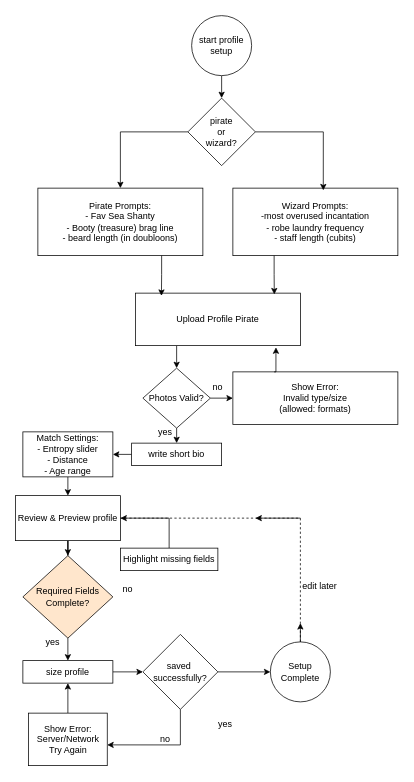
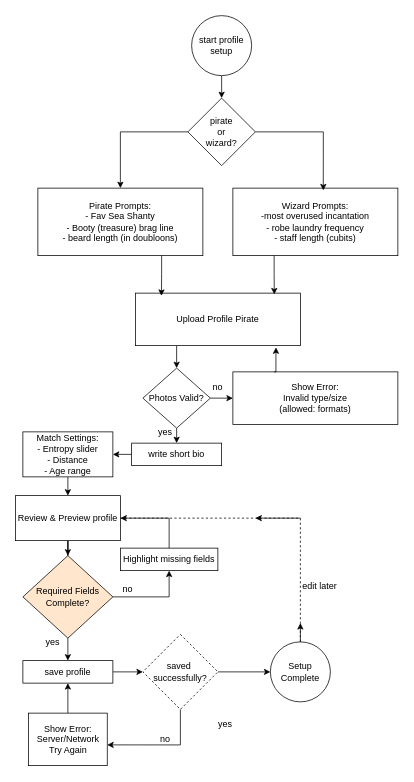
+ <mxCell id="25" style="edgeStyle=orthogonalEdgeStyle;rounded=0;orthogonalLoop=1;jettySize=auto;html=1;exitX=1;exitY=0.5;exitDx=0;exitDy=0;entryX=0.5;entryY=1;entryDx=0;entryDy=0;" edge="1" parent="1" source="27" target="29"><mxGeometry relative="1" as="geometry" /></mxCell>
- <mxCell id="34" value="size profile" style="rounded=0;whiteSpace=wrap;html=1;" vertex="1" parent="1"><mxGeometry x="30" y="880" width="120" height="30" as="geometry" /></mxCell>
+ <mxCell id="34" value="save profile" style="rounded=0;whiteSpace=wrap;html=1;" vertex="1" parent="1"><mxGeometry x="30" y="880" width="120" height="30" as="geometry" /></mxCell>
- <mxCell id="36" value="&lt;div&gt;saved&amp;nbsp;&lt;/div&gt;&lt;div&gt;successfully?&lt;/div&gt;" style="rhombus;whiteSpace=wrap;html=1;" vertex="1" parent="1"><mxGeometry x="190" y="845" width="100" height="100" as="geometry" /></mxCell>
+ <mxCell id="36" value="&lt;div&gt;saved&amp;nbsp;&lt;/div&gt;&lt;div&gt;successfully?&lt;/div&gt;" style="rhombus;whiteSpace=wrap;html=1;dashed=1;" vertex="1" parent="1"><mxGeometry x="190" y="845" width="100" height="100" as="geometry" /></mxCell>
